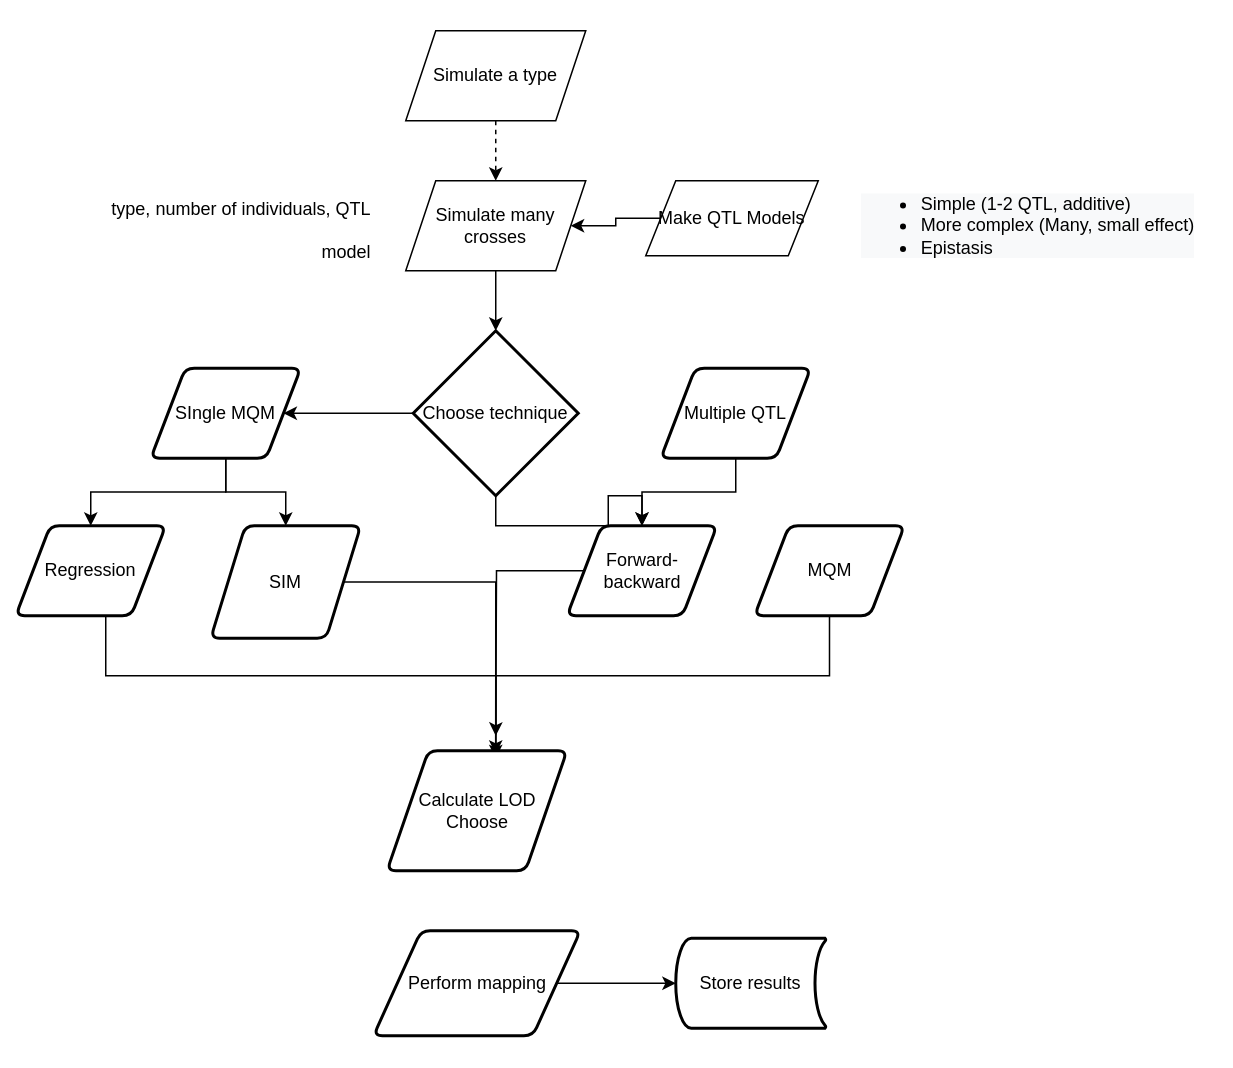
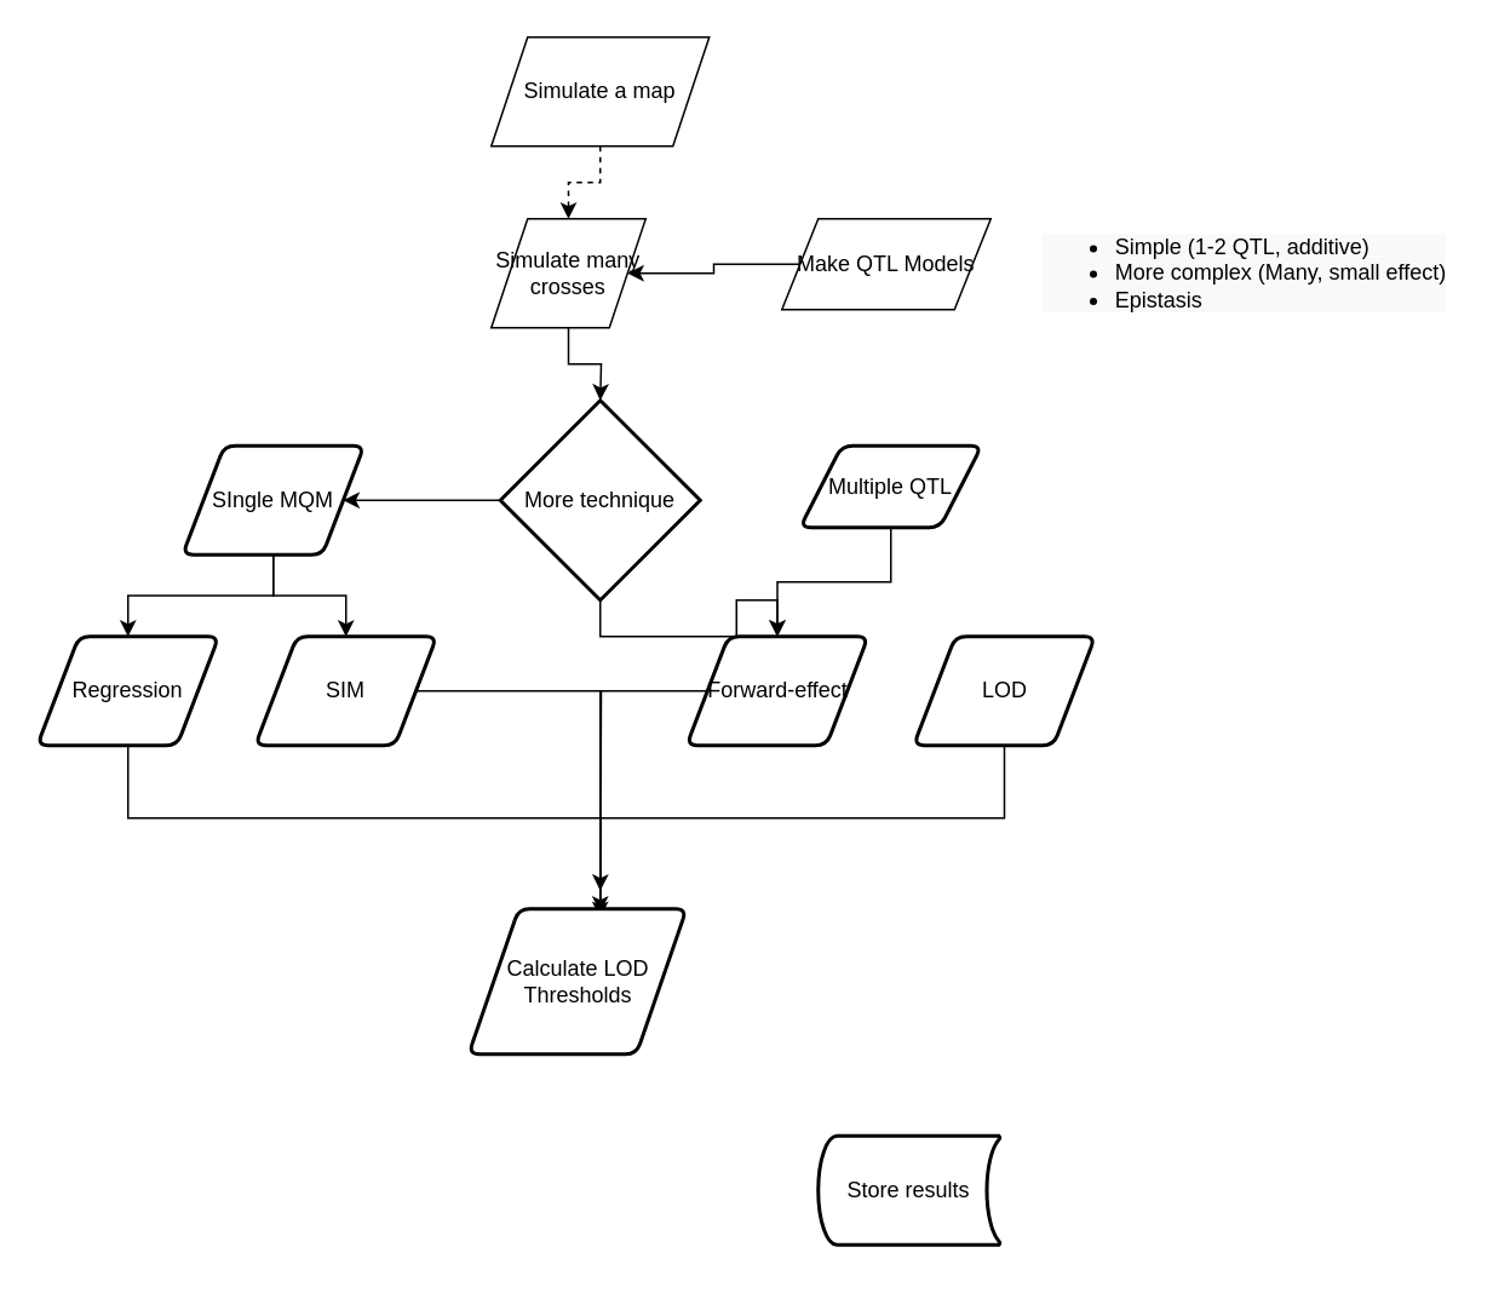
- <mxCell id="3" value="Simulate a type" style="shape=parallelogram;perimeter=parallelogramPerimeter;whiteSpace=wrap;html=1;fixedSize=1;" vertex="1" parent="1"><mxGeometry x="270" y="20" width="120" height="60" as="geometry" /></mxCell>
+ <mxCell id="3" value="Simulate a map" style="shape=parallelogram;perimeter=parallelogramPerimeter;whiteSpace=wrap;html=1;fixedSize=1;" vertex="1" parent="1"><mxGeometry x="270" y="20" width="120" height="60" as="geometry" /></mxCell>
- <mxCell id="6" value="&lt;h1 style=&quot;text-align: right&quot;&gt;&lt;span style=&quot;font-weight: normal&quot;&gt;&lt;font style=&quot;font-size: 12px&quot;&gt;type, number of individuals, QTL model&lt;/font&gt;&lt;/span&gt;&lt;br&gt;&lt;/h1&gt;" style="text;html=1;strokeColor=none;fillColor=none;spacing=5;spacingTop=-20;whiteSpace=wrap;overflow=hidden;rounded=0;" vertex="1" parent="1"><mxGeometry x="60" y="115" width="190" height="70" as="geometry" /></mxCell>
- <mxCell id="5" value="Simulate many crosses" style="shape=parallelogram;perimeter=parallelogramPerimeter;whiteSpace=wrap;html=1;fixedSize=1;" vertex="1" parent="1"><mxGeometry x="270" y="120" width="120" height="60" as="geometry" /></mxCell>
+ <mxCell id="5" value="Simulate many crosses" style="shape=parallelogram;perimeter=parallelogramPerimeter;whiteSpace=wrap;html=1;fixedSize=1;" vertex="1" parent="1"><mxGeometry x="270" y="120" width="85" height="60" as="geometry" /></mxCell>
- <mxCell id="12" value="Choose technique" style="strokeWidth=2;html=1;shape=mxgraph.flowchart.decision;whiteSpace=wrap;" vertex="1" parent="1"><mxGeometry x="275" y="220" width="110" height="110" as="geometry" /></mxCell>
+ <mxCell id="12" value="More technique" style="strokeWidth=2;html=1;shape=mxgraph.flowchart.decision;whiteSpace=wrap;" vertex="1" parent="1"><mxGeometry x="275" y="220" width="110" height="110" as="geometry" /></mxCell>
- <mxCell id="14" value="Multiple QTL" style="shape=parallelogram;html=1;strokeWidth=2;perimeter=parallelogramPerimeter;whiteSpace=wrap;rounded=1;arcSize=12;size=0.23;" vertex="1" parent="1"><mxGeometry x="440" y="245" width="100" height="60" as="geometry" /></mxCell>
+ <mxCell id="14" value="Multiple QTL" style="shape=parallelogram;html=1;strokeWidth=2;perimeter=parallelogramPerimeter;whiteSpace=wrap;rounded=1;arcSize=12;size=0.23;" vertex="1" parent="1"><mxGeometry x="440" y="245" width="100" height="45" as="geometry" /></mxCell>
- <mxCell id="18" value="Regression" style="shape=parallelogram;html=1;strokeWidth=2;perimeter=parallelogramPerimeter;whiteSpace=wrap;rounded=1;arcSize=12;size=0.23;" vertex="1" parent="1"><mxGeometry x="10" y="350" width="100" height="60" as="geometry" /></mxCell>
+ <mxCell id="18" value="Regression" style="shape=parallelogram;html=1;strokeWidth=2;perimeter=parallelogramPerimeter;whiteSpace=wrap;rounded=1;arcSize=12;size=0.23;" vertex="1" parent="1"><mxGeometry x="20" y="350" width="100" height="60" as="geometry" /></mxCell>
- <mxCell id="23" value="Forward-backward" style="shape=parallelogram;html=1;strokeWidth=2;perimeter=parallelogramPerimeter;whiteSpace=wrap;rounded=1;arcSize=12;size=0.23;" vertex="1" parent="1"><mxGeometry x="377.5" y="350" width="100" height="60" as="geometry" /></mxCell>
+ <mxCell id="23" value="Forward-effect" style="shape=parallelogram;html=1;strokeWidth=2;perimeter=parallelogramPerimeter;whiteSpace=wrap;rounded=1;arcSize=12;size=0.23;" vertex="1" parent="1"><mxGeometry x="377.5" y="350" width="100" height="60" as="geometry" /></mxCell>
- <mxCell id="25" value="MQM" style="shape=parallelogram;html=1;strokeWidth=2;perimeter=parallelogramPerimeter;whiteSpace=wrap;rounded=1;arcSize=12;size=0.23;" vertex="1" parent="1"><mxGeometry x="502.5" y="350" width="100" height="60" as="geometry" /></mxCell>
+ <mxCell id="25" value="LOD" style="shape=parallelogram;html=1;strokeWidth=2;perimeter=parallelogramPerimeter;whiteSpace=wrap;rounded=1;arcSize=12;size=0.23;" vertex="1" parent="1"><mxGeometry x="502.5" y="350" width="100" height="60" as="geometry" /></mxCell>
- <mxCell id="21" value="SIM" style="shape=parallelogram;html=1;strokeWidth=2;perimeter=parallelogramPerimeter;whiteSpace=wrap;rounded=1;arcSize=12;size=0.23;" vertex="1" parent="1"><mxGeometry x="140" y="350" width="100" height="75" as="geometry" /></mxCell>
+ <mxCell id="21" value="SIM" style="shape=parallelogram;html=1;strokeWidth=2;perimeter=parallelogramPerimeter;whiteSpace=wrap;rounded=1;arcSize=12;size=0.23;" vertex="1" parent="1"><mxGeometry x="140" y="350" width="100" height="60" as="geometry" /></mxCell>
- <mxCell id="26" value="Calculate LOD Choose" style="shape=parallelogram;html=1;strokeWidth=2;perimeter=parallelogramPerimeter;whiteSpace=wrap;rounded=1;arcSize=12;size=0.23;" vertex="1" parent="1"><mxGeometry x="257.5" y="500" width="120" height="80" as="geometry" /></mxCell>
+ <mxCell id="26" value="Calculate LOD Thresholds" style="shape=parallelogram;html=1;strokeWidth=2;perimeter=parallelogramPerimeter;whiteSpace=wrap;rounded=1;arcSize=12;size=0.23;" vertex="1" parent="1"><mxGeometry x="257.5" y="500" width="120" height="80" as="geometry" /></mxCell>
- <mxCell id="28" value="Perform mapping" style="shape=parallelogram;html=1;strokeWidth=2;perimeter=parallelogramPerimeter;whiteSpace=wrap;rounded=1;arcSize=12;size=0.23;" vertex="1" parent="1"><mxGeometry x="248.5" y="620" width="138" height="70" as="geometry" /></mxCell>
- <mxCell id="27" value="" style="edgeStyle=orthogonalEdgeStyle;rounded=0;orthogonalLoop=1;jettySize=auto;html=1;" edge="1" parent="1" source="28" target="29"><mxGeometry relative="1" as="geometry" /></mxCell>
